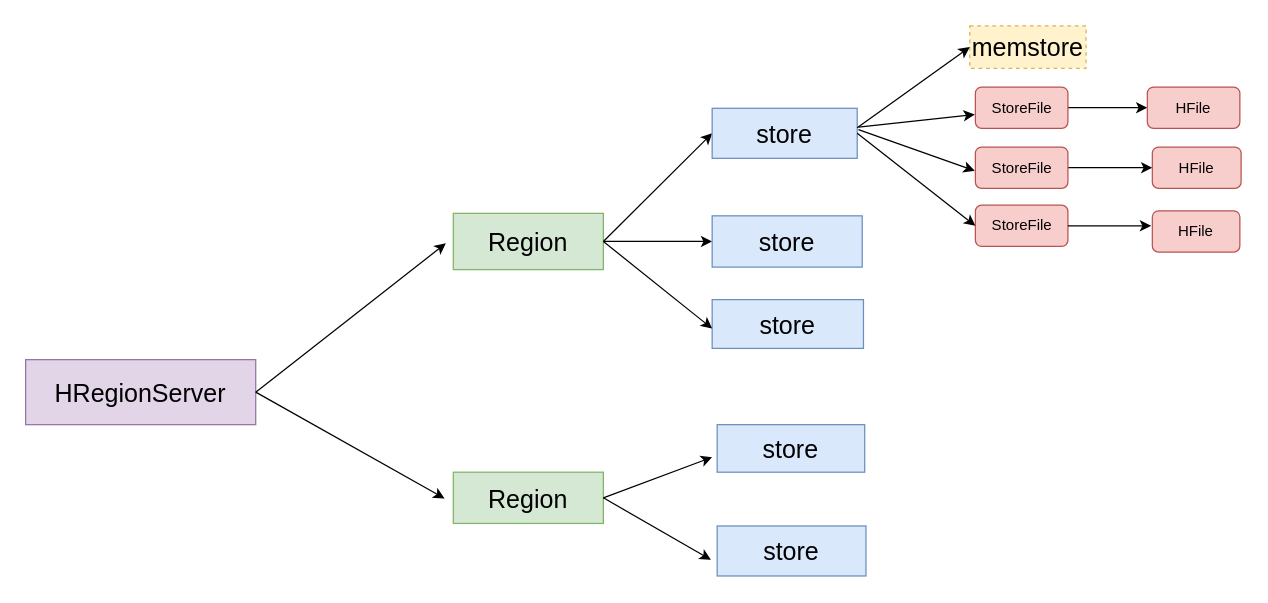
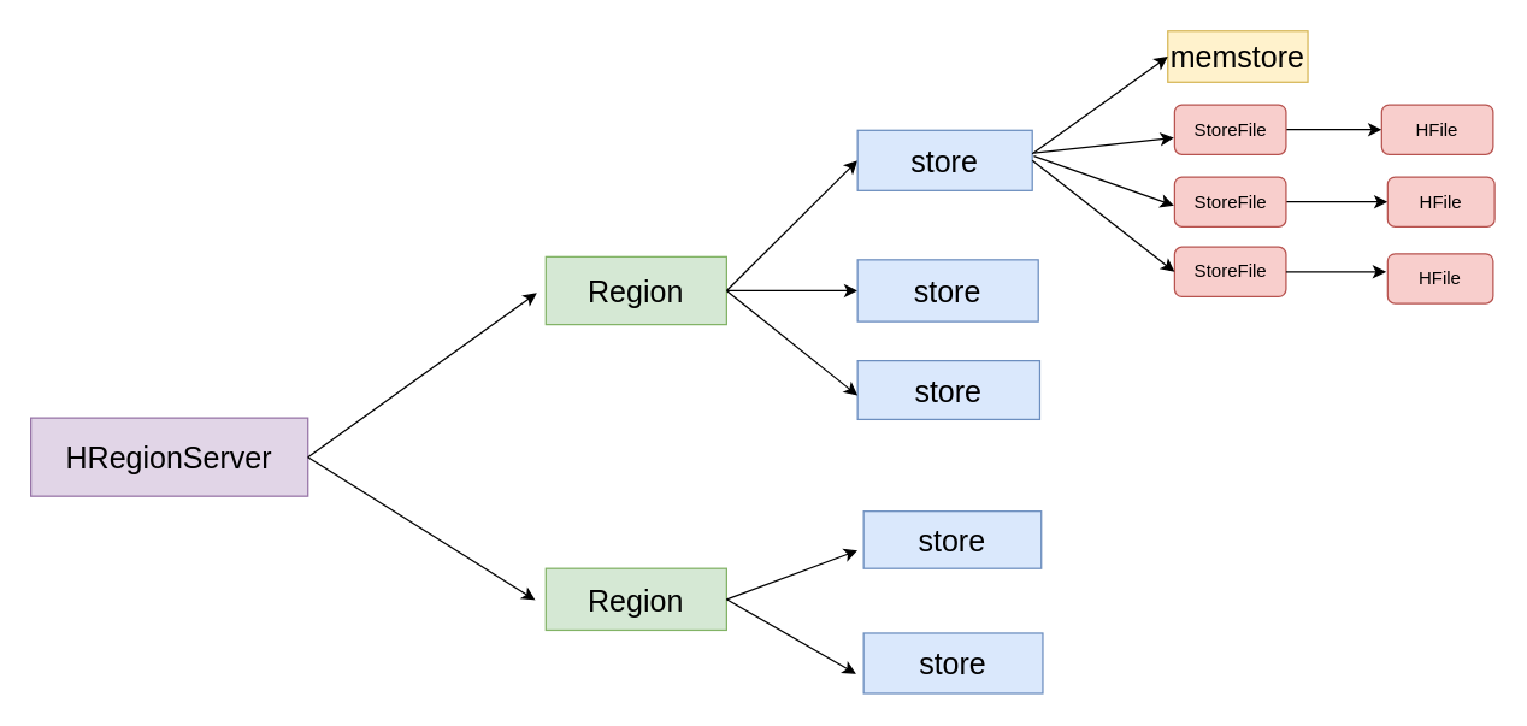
- <mxCell id="11" value="&lt;font style=&quot;font-size: 20px&quot;&gt;memstore&lt;/font&gt;" style="rounded=0;whiteSpace=wrap;html=1;fillColor=#fff2cc;strokeColor=#d6b656;dashed=1;" vertex="1" parent="1"><mxGeometry x="775" y="20" width="93" height="34" as="geometry" /></mxCell>
+ <mxCell id="11" value="&lt;font style=&quot;font-size: 20px&quot;&gt;memstore&lt;/font&gt;" style="rounded=0;whiteSpace=wrap;html=1;fillColor=#fff2cc;strokeColor=#d6b656;" vertex="1" parent="1"><mxGeometry x="775" y="20" width="93" height="34" as="geometry" /></mxCell>
- <mxCell id="2" value="&lt;font style=&quot;font-size: 20px&quot;&gt;HRegionServer&lt;/font&gt;" style="rounded=0;whiteSpace=wrap;html=1;fillColor=#e1d5e7;strokeColor=#9673a6;" vertex="1" parent="1"><mxGeometry x="20" y="287" width="184" height="52" as="geometry" /></mxCell>
+ <mxCell id="2" value="&lt;font style=&quot;font-size: 20px&quot;&gt;HRegionServer&lt;/font&gt;" style="rounded=0;whiteSpace=wrap;html=1;fillColor=#e1d5e7;strokeColor=#9673a6;" vertex="1" parent="1"><mxGeometry x="20" y="277" width="184" height="52" as="geometry" /></mxCell>
